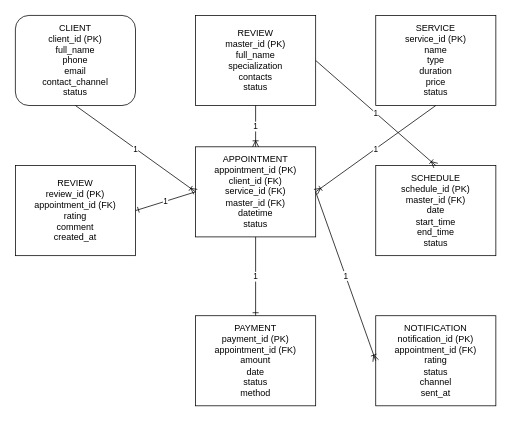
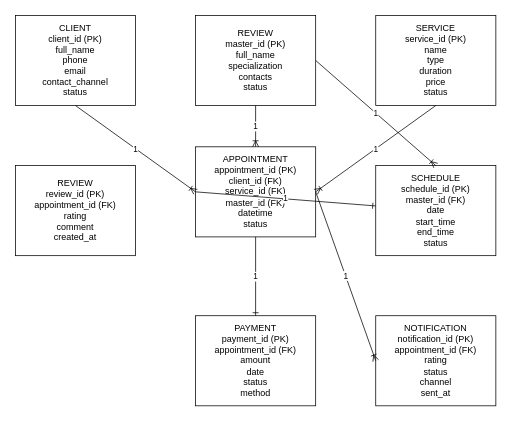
- <mxCell id="2" value="CLIENT&#10;client_id (PK)&#10;full_name&#10;phone&#10;email&#10;contact_channel&#10;status" style="whiteSpace=wrap;html=1;rounded=1;" vertex="1" parent="1"><mxGeometry x="20" y="20" width="160" height="120" as="geometry" /></mxCell>
+ <mxCell id="2" value="CLIENT&#10;client_id (PK)&#10;full_name&#10;phone&#10;email&#10;contact_channel&#10;status" style="rounded=0;whiteSpace=wrap;html=1;" vertex="1" parent="1"><mxGeometry x="20" y="20" width="160" height="120" as="geometry" /></mxCell>
- <mxCell id="14" value="1" style="endArrow=ERone;html=1;rounded=0;exitX=0;exitY=0.5;exitDx=0;exitDy=0;entryX=1;entryY=0.5;entryDx=0;entryDy=0;endFill=0;" edge="1" parent="1" source="5" target="7"><mxGeometry relative="1" as="geometry" /></mxCell>
+ <mxCell id="14" value="1" style="endArrow=ERone;html=1;rounded=0;exitX=0;exitY=0.5;exitDx=0;exitDy=0;endFill=0;" edge="1" parent="1" source="5" target="6"><mxGeometry relative="1" as="geometry" /></mxCell>
